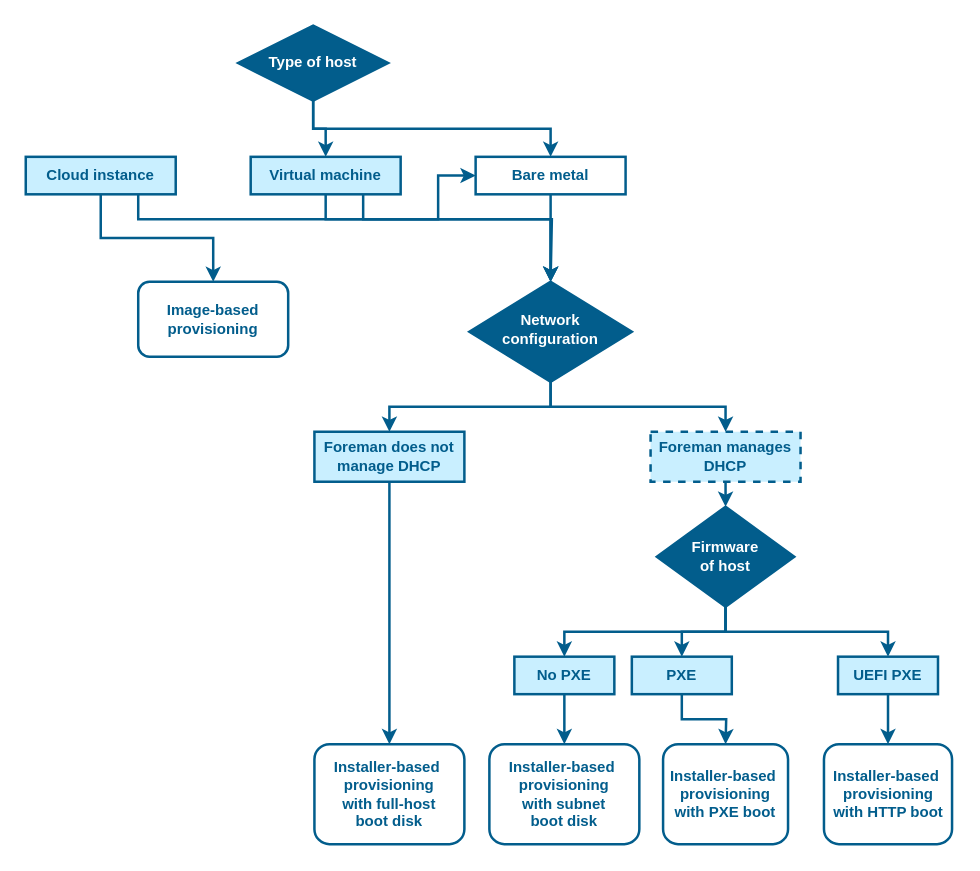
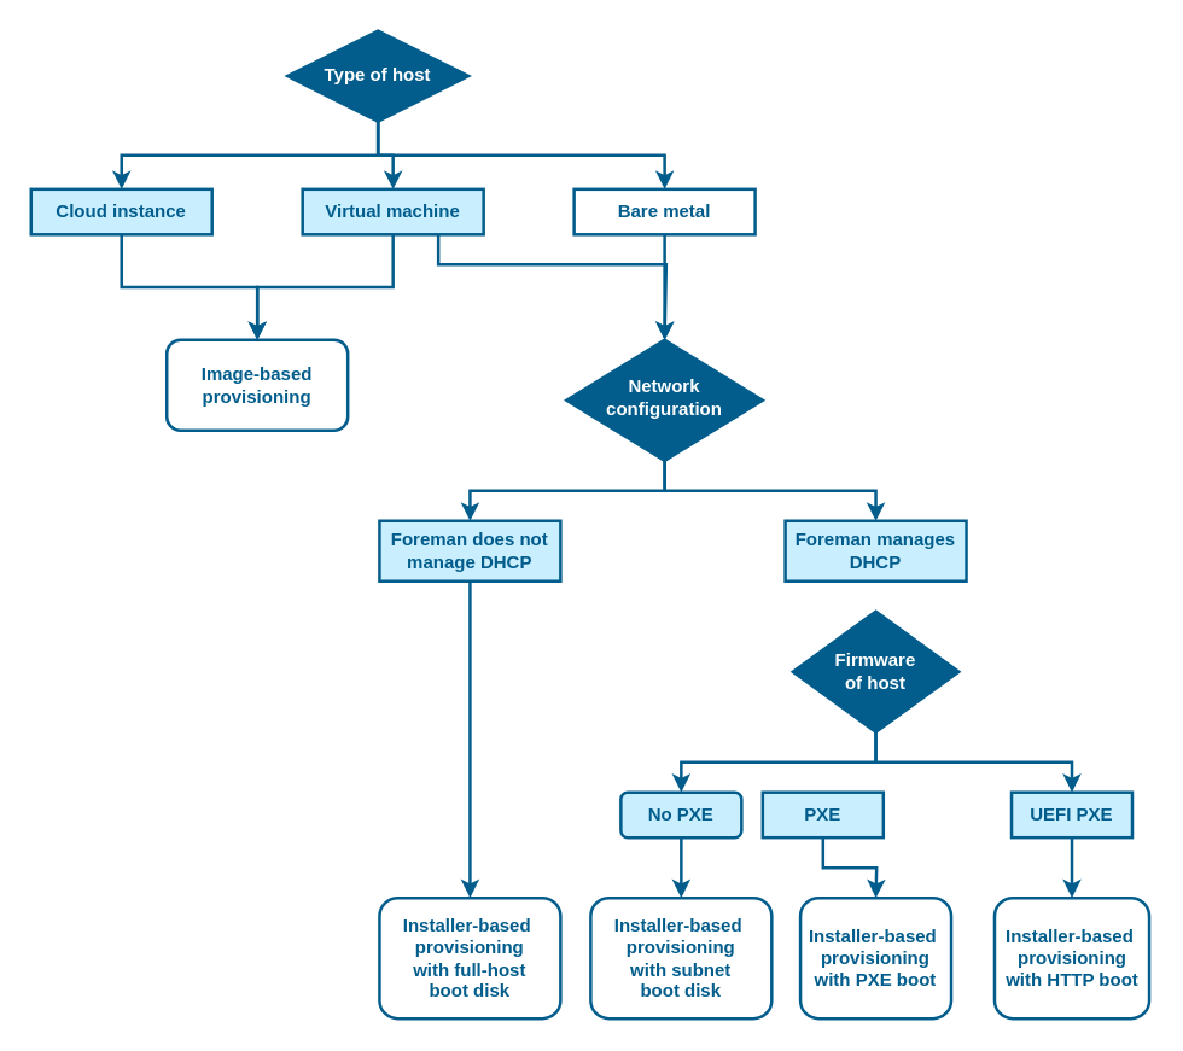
+ <mxCell id="2" style="edgeStyle=orthogonalEdgeStyle;rounded=0;orthogonalLoop=1;jettySize=auto;html=1;exitX=0.5;exitY=1;exitDx=0;exitDy=0;entryX=0.5;entryY=0;entryDx=0;entryDy=0;fontColor=#025d8c;fontStyle=1;strokeColor=#025d8c;strokeWidth=2;" parent="1" source="5" target="8" edge="1"><mxGeometry relative="1" as="geometry" /></mxCell>
- <mxCell id="9" style="edgeStyle=orthogonalEdgeStyle;rounded=0;orthogonalLoop=1;jettySize=auto;html=1;exitX=0.5;exitY=1;exitDx=0;exitDy=0;fontColor=#025d8c;fontStyle=1;strokeColor=#025d8c;strokeWidth=2;" parent="1" source="11" target="13" edge="1"><mxGeometry relative="1" as="geometry"><mxPoint x="170" y="205" as="targetPoint" /></mxGeometry></mxCell>
+ <mxCell id="9" style="edgeStyle=orthogonalEdgeStyle;rounded=0;orthogonalLoop=1;jettySize=auto;html=1;exitX=0.5;exitY=1;exitDx=0;exitDy=0;fontColor=#025d8c;fontStyle=1;strokeColor=#025d8c;strokeWidth=2;entryX=0.5;entryY=0;entryDx=0;entryDy=0;" parent="1" source="11" target="14" edge="1"><mxGeometry relative="1" as="geometry"><mxPoint x="170" y="205" as="targetPoint" /></mxGeometry></mxCell>
- <mxCell id="7" style="edgeStyle=orthogonalEdgeStyle;rounded=0;orthogonalLoop=1;jettySize=auto;html=1;exitX=0.75;exitY=1;exitDx=0;exitDy=0;entryX=0.5;entryY=0;entryDx=0;entryDy=0;strokeWidth=2;strokeColor=#025D8C;" parent="1" source="8" target="17" edge="1"><mxGeometry relative="1" as="geometry"><Array as="points"><mxPoint x="110" y="175" /><mxPoint x="440" y="175" /></Array></mxGeometry></mxCell>
- <mxCell id="21" value="Foreman manages DHCP" style="rounded=0;whiteSpace=wrap;html=1;fontColor=#025d8c;fontStyle=1;strokeColor=#025d8c;strokeWidth=2;fillColor=#C9EFFF;dashed=1;" parent="1" vertex="1"><mxGeometry x="520" y="345" width="120" height="40" as="geometry" /></mxCell>
+ <mxCell id="21" value="Foreman manages DHCP" style="rounded=0;whiteSpace=wrap;html=1;fontColor=#025d8c;fontStyle=1;strokeColor=#025d8c;strokeWidth=2;fillColor=#C9EFFF;" parent="1" vertex="1"><mxGeometry x="520" y="345" width="120" height="40" as="geometry" /></mxCell>
- <mxCell id="20" style="edgeStyle=orthogonalEdgeStyle;rounded=0;orthogonalLoop=1;jettySize=auto;html=1;exitX=0.5;exitY=1;exitDx=0;exitDy=0;entryX=0.5;entryY=0;entryDx=0;entryDy=0;fontColor=#025d8c;fontStyle=1;strokeColor=#025d8c;strokeWidth=2;" parent="1" source="21" target="25" edge="1"><mxGeometry relative="1" as="geometry" /></mxCell>
- <mxCell id="22" style="edgeStyle=orthogonalEdgeStyle;rounded=0;orthogonalLoop=1;jettySize=auto;html=1;exitX=0.5;exitY=1;exitDx=0;exitDy=0;entryX=0.5;entryY=0;entryDx=0;entryDy=0;fontColor=#025d8c;fontStyle=1;strokeColor=#025d8c;strokeWidth=2;" parent="1" source="25" target="29" edge="1"><mxGeometry relative="1" as="geometry" /></mxCell>
- <mxCell id="31" value="No PXE" style="rounded=0;whiteSpace=wrap;html=1;fontColor=#025d8c;fontStyle=1;strokeColor=#025d8c;strokeWidth=2;fillColor=#C9EFFF;" parent="1" vertex="1"><mxGeometry x="411" y="525" width="80" height="30" as="geometry" /></mxCell>
+ <mxCell id="31" value="No PXE" style="whiteSpace=wrap;html=1;fontColor=#025d8c;fontStyle=1;strokeColor=#025d8c;strokeWidth=2;fillColor=#C9EFFF;rounded=1;" parent="1" vertex="1"><mxGeometry x="411" y="525" width="80" height="30" as="geometry" /></mxCell>
